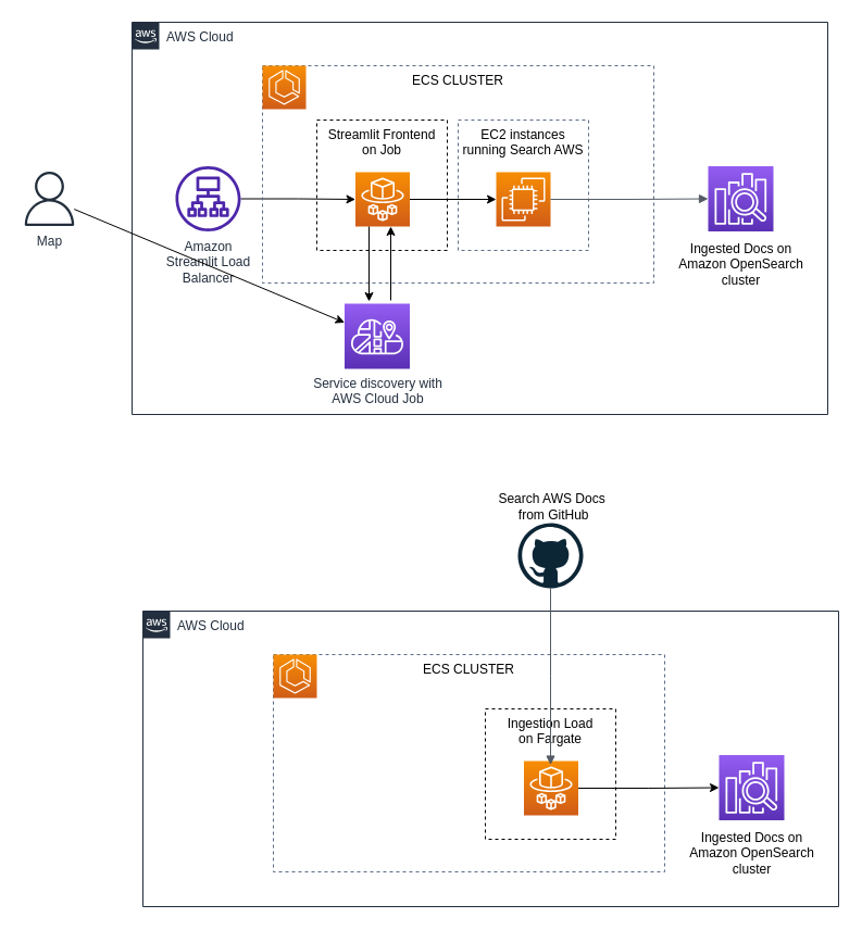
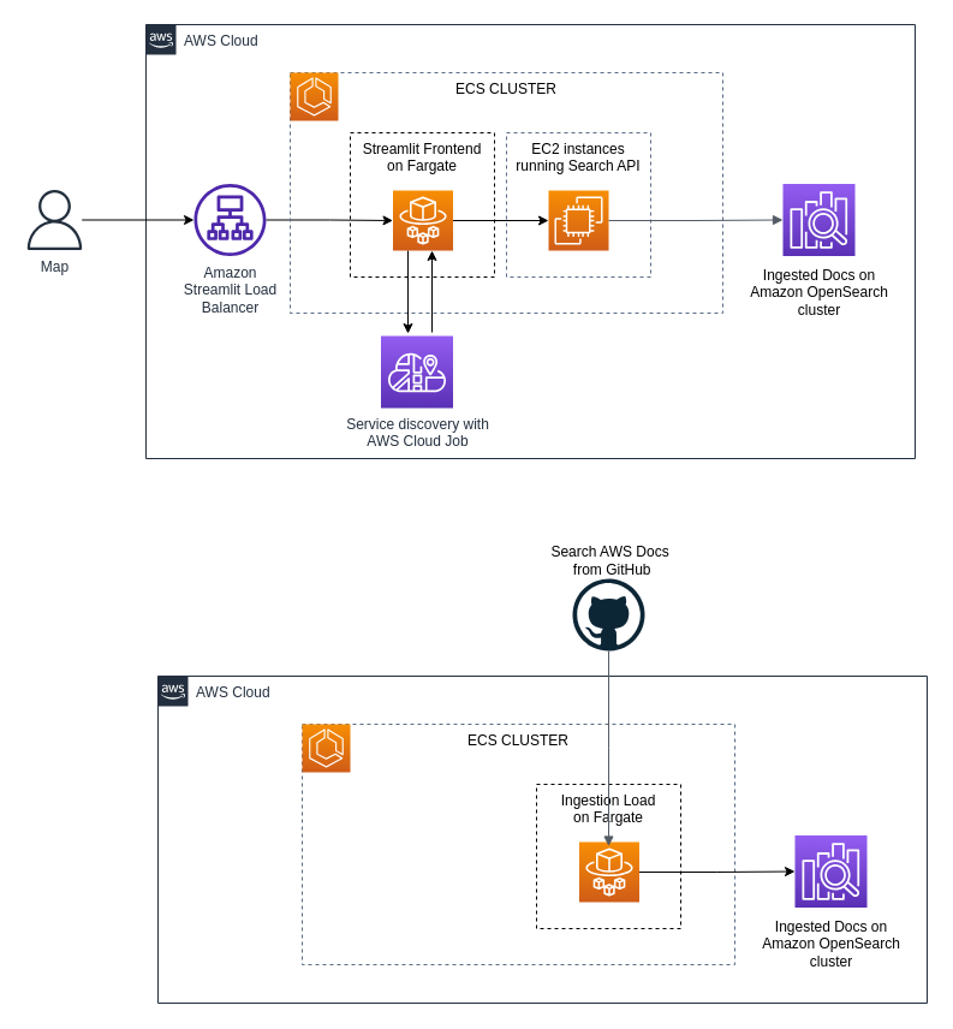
- <mxCell id="7" value="Streamlit Frontend &#10;on Job " style="fillColor=none;strokeColor=#000000;dashed=1;verticalAlign=top;fontStyle=0;fontColor=#000000;" parent="3" vertex="1"><mxGeometry x="170" y="90" width="120" height="120" as="geometry" /></mxCell>
+ <mxCell id="7" value="Streamlit Frontend &#10;on Fargate " style="fillColor=none;strokeColor=#000000;dashed=1;verticalAlign=top;fontStyle=0;fontColor=#000000;" parent="3" vertex="1"><mxGeometry x="170" y="90" width="120" height="120" as="geometry" /></mxCell>
- <mxCell id="8" value="EC2 instances &#10;running Search AWS" style="fillColor=none;strokeColor=#5A6C86;dashed=1;verticalAlign=top;fontStyle=0;fontColor=#000000;" parent="3" vertex="1"><mxGeometry x="300" y="90" width="120" height="120" as="geometry" /></mxCell>
+ <mxCell id="8" value="EC2 instances &#10;running Search API" style="fillColor=none;strokeColor=#5A6C86;dashed=1;verticalAlign=top;fontStyle=0;fontColor=#000000;" parent="3" vertex="1"><mxGeometry x="300" y="90" width="120" height="120" as="geometry" /></mxCell>
- <mxCell id="16" value="" style="endArrow=classic;html=1;rounded=0;" parent="1" source="2" target="17" edge="1"><mxGeometry width="50" height="50" relative="1" as="geometry"><mxPoint x="321" y="250" as="sourcePoint" /><mxPoint x="371" y="200" as="targetPoint" /></mxGeometry></mxCell>
+ <mxCell id="16" value="" style="endArrow=classic;html=1;rounded=0;" parent="1" source="2" target="5" edge="1"><mxGeometry width="50" height="50" relative="1" as="geometry"><mxPoint x="321" y="250" as="sourcePoint" /><mxPoint x="371" y="200" as="targetPoint" /></mxGeometry></mxCell>
